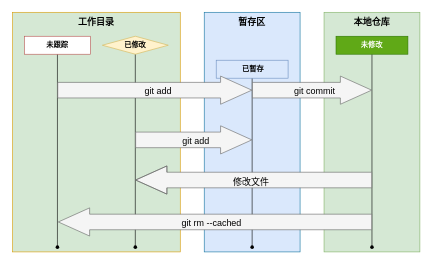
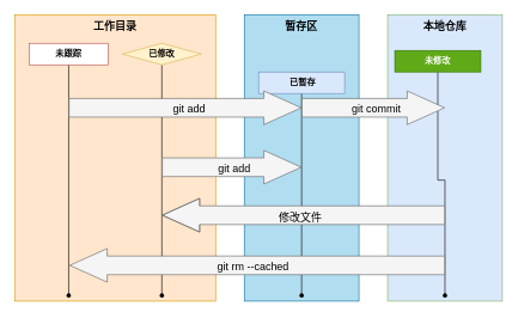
- <mxCell id="15" value="未修改" style="rounded=0;whiteSpace=wrap;html=1;fontStyle=1;fillColor=#60a917;strokeColor=#2D7600;fontColor=#ffffff;" parent="1" vertex="1"><mxGeometry x="560" y="60" width="120" height="30" as="geometry" /></mxCell>
+ <mxCell id="15" value="未修改" style="rounded=0;whiteSpace=wrap;html=1;fontStyle=1;fillColor=#60a917;strokeColor=#2D7600;fontColor=#ffffff;" parent="1" vertex="1"><mxGeometry x="550" y="70" width="120" height="30" as="geometry" /></mxCell>
- <mxCell id="2" value="&lt;font size=&quot;1&quot; style=&quot;&quot;&gt;&lt;b style=&quot;font-size: 15px;&quot;&gt;工作目录&lt;/b&gt;&lt;/font&gt;" style="rounded=0;whiteSpace=wrap;html=1;horizontal=1;verticalAlign=top;fillColor=#d5e8d4;strokeColor=#d79b00;" parent="1" vertex="1"><mxGeometry y="20" width="280" height="400" as="geometry" x="20" /></mxCell>
+ <mxCell id="2" value="&lt;font size=&quot;1&quot; style=&quot;&quot;&gt;&lt;b style=&quot;font-size: 15px;&quot;&gt;工作目录&lt;/b&gt;&lt;/font&gt;" style="rounded=0;whiteSpace=wrap;html=1;horizontal=1;verticalAlign=top;fillColor=#ffe6cc;strokeColor=#d79b00;" parent="1" vertex="1"><mxGeometry y="20" width="280" height="400" as="geometry" x="20" /></mxCell>
- <mxCell id="3" value="&lt;font style=&quot;font-size: 15px;&quot;&gt;&lt;b&gt;暂存区&lt;/b&gt;&lt;/font&gt;" style="rounded=0;whiteSpace=wrap;html=1;horizontal=1;verticalAlign=top;fillColor=#dae8fc;strokeColor=#10739e;" parent="1" vertex="1"><mxGeometry x="340" y="20" width="160" height="400" as="geometry" /></mxCell>
+ <mxCell id="3" value="&lt;font style=&quot;font-size: 15px;&quot;&gt;&lt;b&gt;暂存区&lt;/b&gt;&lt;/font&gt;" style="rounded=0;whiteSpace=wrap;html=1;horizontal=1;verticalAlign=top;fillColor=#b1ddf0;strokeColor=#10739e;" parent="1" vertex="1"><mxGeometry x="340" y="20" width="160" height="400" as="geometry" /></mxCell>
- <mxCell id="4" value="&lt;font style=&quot;font-size: 15px;&quot;&gt;&lt;b&gt;本地仓库&lt;/b&gt;&lt;/font&gt;" style="rounded=0;whiteSpace=wrap;html=1;horizontal=1;verticalAlign=top;fillColor=#d5e8d4;strokeColor=#82b366;" parent="1" vertex="1"><mxGeometry x="540" y="20" width="160" height="400" as="geometry" /></mxCell>
+ <mxCell id="4" value="&lt;font style=&quot;font-size: 15px;&quot;&gt;&lt;b&gt;本地仓库&lt;/b&gt;&lt;/font&gt;" style="rounded=0;whiteSpace=wrap;html=1;horizontal=1;verticalAlign=top;fillColor=#dae8fc;strokeColor=#82b366;" parent="1" vertex="1"><mxGeometry x="540" y="20" width="160" height="400" as="geometry" /></mxCell>
